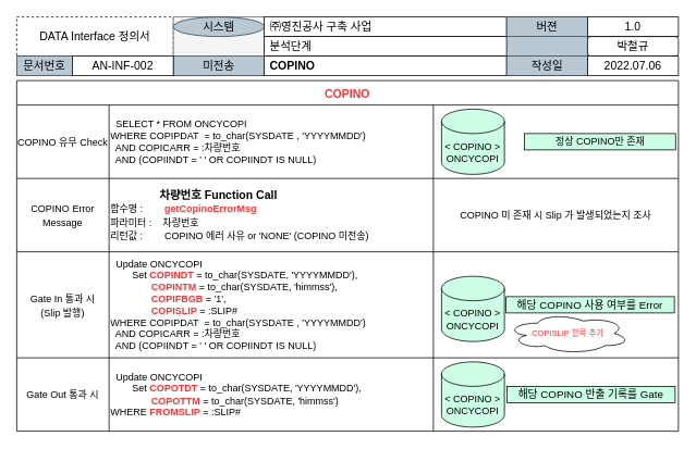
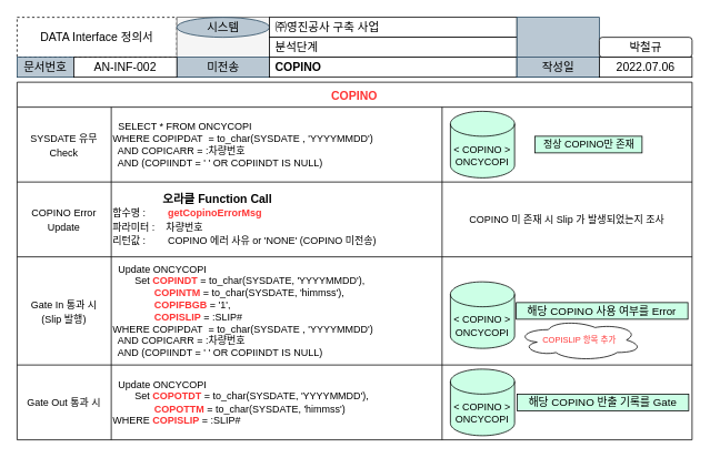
- <mxCell id="29" value="버젼" style="rounded=0;whiteSpace=wrap;html=1;fontSize=14;fillColor=#bac8d3;strokeColor=#23445d;" parent="28" vertex="1"><mxGeometry width="98.931" height="24" as="geometry" /></mxCell>
- <mxCell id="32" value="1.0" style="rounded=0;whiteSpace=wrap;html=1;fontSize=14;" parent="31" vertex="1"><mxGeometry width="111.298" height="24" as="geometry" /></mxCell>
- <mxCell id="4" value="&lt;span style=&quot;color: rgb(0, 0, 0); font-size: 12px;&quot;&gt;COPINO 유무 Check&lt;/span&gt;" style="shape=partialRectangle;html=1;whiteSpace=wrap;connectable=0;fillColor=none;top=0;left=0;bottom=0;right=0;overflow=hidden;fontSize=14;fontColor=#FF3333;" parent="3" vertex="1"><mxGeometry width="113" height="90" as="geometry"><mxRectangle width="113" height="90" as="alternateBounds" /></mxGeometry></mxCell>
+ <mxCell id="4" value="&lt;span style=&quot;color: rgb(0, 0, 0); font-size: 12px;&quot;&gt;SYSDATE 유무 Check&lt;/span&gt;" style="shape=partialRectangle;html=1;whiteSpace=wrap;connectable=0;fillColor=none;top=0;left=0;bottom=0;right=0;overflow=hidden;fontSize=14;fontColor=#FF3333;" parent="3" vertex="1"><mxGeometry width="113" height="90" as="geometry"><mxRectangle width="113" height="90" as="alternateBounds" /></mxGeometry></mxCell>
- <mxCell id="42" value="정상 COPINO만 존재" style="rounded=0;whiteSpace=wrap;html=1;fontSize=12;fontColor=#000000;fillColor=#CCFFE6;" vertex="1" parent="1"><mxGeometry x="641.5" y="163" width="185" height="20" as="geometry" /></mxCell>
+ <mxCell id="42" value="정상 COPINO만 존재" style="rounded=0;whiteSpace=wrap;html=1;fontSize=12;fontColor=#000000;fillColor=#CCFFE6;" vertex="1" parent="1"><mxGeometry x="641.5" y="163" width="128.5" height="20" as="geometry" /></mxCell>
- <mxCell id="8" value="&lt;span style=&quot;color: rgb(0, 0, 0); font-size: 12px;&quot;&gt;COPINO Error Message&lt;/span&gt;" style="shape=partialRectangle;html=1;whiteSpace=wrap;connectable=0;fillColor=none;top=0;left=0;bottom=0;right=0;overflow=hidden;fontSize=14;fontColor=#FF3333;" parent="7" vertex="1"><mxGeometry width="113" height="90" as="geometry"><mxRectangle width="113" height="90" as="alternateBounds" /></mxGeometry></mxCell>
+ <mxCell id="8" value="&lt;span style=&quot;color: rgb(0, 0, 0); font-size: 12px;&quot;&gt;COPINO Error Update&lt;/span&gt;" style="shape=partialRectangle;html=1;whiteSpace=wrap;connectable=0;fillColor=none;top=0;left=0;bottom=0;right=0;overflow=hidden;fontSize=14;fontColor=#FF3333;" parent="7" vertex="1"><mxGeometry width="113" height="90" as="geometry"><mxRectangle width="113" height="90" as="alternateBounds" /></mxGeometry></mxCell>
- <mxCell id="9" value="&lt;span style=&quot;color: rgb(0, 0, 0); font-size: 12px;&quot;&gt;&amp;nbsp; &amp;nbsp; &amp;nbsp; &amp;nbsp; &amp;nbsp; &amp;nbsp; &amp;nbsp; &amp;nbsp; &amp;nbsp;&amp;nbsp;&lt;/span&gt;&lt;font style=&quot;color: rgb(0, 0, 0);&quot;&gt;&lt;b&gt;차량번호 Function Call&lt;/b&gt;&lt;/font&gt;&lt;br style=&quot;color: rgb(0, 0, 0); font-size: 12px;&quot;&gt;&lt;span style=&quot;font-size: 12px;&quot;&gt;&lt;font color=&quot;#000000&quot;&gt;함수명 :&amp;nbsp; &amp;nbsp; &amp;nbsp; &amp;nbsp; &lt;/font&gt;&lt;b style=&quot;&quot;&gt;getCopinoErrorMsg&lt;/b&gt;&lt;/span&gt;&lt;br style=&quot;color: rgb(0, 0, 0); font-size: 12px;&quot;&gt;&lt;span style=&quot;color: rgb(0, 0, 0); font-size: 12px;&quot;&gt;파라미터 :&amp;nbsp; &amp;nbsp; 차량번호&lt;/span&gt;&lt;br style=&quot;color: rgb(0, 0, 0); font-size: 12px;&quot;&gt;&lt;span style=&quot;color: rgb(0, 0, 0); font-size: 12px;&quot;&gt;리턴값 :&amp;nbsp; &amp;nbsp; &amp;nbsp; &amp;nbsp; COPINO 에러 사유 or&amp;nbsp;&lt;/span&gt;&lt;span style=&quot;color: rgb(0, 0, 0); font-size: 12px;&quot;&gt;'NONE' (COPINO 미전송)&lt;/span&gt;" style="shape=partialRectangle;html=1;whiteSpace=wrap;connectable=0;fillColor=none;top=0;left=0;bottom=0;right=0;overflow=hidden;fontSize=14;fontColor=#FF3333;align=left;" parent="7" vertex="1"><mxGeometry x="113" width="397" height="90" as="geometry"><mxRectangle width="397" height="90" as="alternateBounds" /></mxGeometry></mxCell>
+ <mxCell id="9" value="&lt;span style=&quot;color: rgb(0, 0, 0); font-size: 12px;&quot;&gt;&amp;nbsp; &amp;nbsp; &amp;nbsp; &amp;nbsp; &amp;nbsp; &amp;nbsp; &amp;nbsp; &amp;nbsp; &amp;nbsp;&amp;nbsp;&lt;/span&gt;&lt;font style=&quot;color: rgb(0, 0, 0);&quot;&gt;&lt;b&gt;오라클 Function Call&lt;/b&gt;&lt;/font&gt;&lt;br style=&quot;color: rgb(0, 0, 0); font-size: 12px;&quot;&gt;&lt;span style=&quot;font-size: 12px;&quot;&gt;&lt;font color=&quot;#000000&quot;&gt;함수명 :&amp;nbsp; &amp;nbsp; &amp;nbsp; &amp;nbsp; &lt;/font&gt;&lt;b style=&quot;&quot;&gt;getCopinoErrorMsg&lt;/b&gt;&lt;/span&gt;&lt;br style=&quot;color: rgb(0, 0, 0); font-size: 12px;&quot;&gt;&lt;span style=&quot;color: rgb(0, 0, 0); font-size: 12px;&quot;&gt;파라미터 :&amp;nbsp; &amp;nbsp; 차량번호&lt;/span&gt;&lt;br style=&quot;color: rgb(0, 0, 0); font-size: 12px;&quot;&gt;&lt;span style=&quot;color: rgb(0, 0, 0); font-size: 12px;&quot;&gt;리턴값 :&amp;nbsp; &amp;nbsp; &amp;nbsp; &amp;nbsp; COPINO 에러 사유 or&amp;nbsp;&lt;/span&gt;&lt;span style=&quot;color: rgb(0, 0, 0); font-size: 12px;&quot;&gt;'NONE' (COPINO 미전송)&lt;/span&gt;" style="shape=partialRectangle;html=1;whiteSpace=wrap;connectable=0;fillColor=none;top=0;left=0;bottom=0;right=0;overflow=hidden;fontSize=14;fontColor=#FF3333;align=left;" parent="7" vertex="1"><mxGeometry x="113" width="397" height="90" as="geometry"><mxRectangle width="397" height="90" as="alternateBounds" /></mxGeometry></mxCell>
- <mxCell id="17" value="&lt;div style=&quot;color: rgb(0, 0, 0); font-size: 12px;&quot;&gt;&amp;nbsp; Update ONCYCOPI&amp;nbsp;&lt;span style=&quot;background-color: initial;&quot;&gt;&amp;nbsp;&lt;/span&gt;&lt;/div&gt;&lt;div style=&quot;color: rgb(0, 0, 0); font-size: 12px;&quot;&gt;&lt;span style=&quot;background-color: initial;&quot;&gt;&amp;nbsp; &amp;nbsp; &amp;nbsp; &amp;nbsp; Set&amp;nbsp;&lt;font color=&quot;#ff3333&quot;&gt;&lt;b&gt;COPOTDT&lt;/b&gt;&lt;/font&gt;&amp;nbsp;= to_char(SYSDATE, 'YYYYMMDD'),&lt;/span&gt;&lt;/div&gt;&lt;div style=&quot;color: rgb(0, 0, 0); font-size: 12px;&quot;&gt;&lt;span style=&quot;background-color: initial;&quot;&gt;&amp;nbsp; &amp;nbsp; &amp;nbsp; &amp;nbsp; &amp;nbsp; &amp;nbsp; &amp;nbsp; &amp;nbsp;&lt;b&gt;&lt;font color=&quot;#ff3333&quot;&gt;COPOTTM&lt;/font&gt;&lt;/b&gt;&amp;nbsp;= to_char(SYSDATE, 'himmss')&lt;/span&gt;&lt;/div&gt;&lt;div style=&quot;font-size: 12px;&quot;&gt;&lt;span style=&quot;color: rgb(0, 0, 0);&quot;&gt;WHERE &lt;/span&gt;&lt;b&gt;FROM&lt;/b&gt;&lt;b&gt;SLIP&lt;/b&gt;&lt;font color=&quot;#000000&quot;&gt;&amp;nbsp;= :SLIP#&lt;/font&gt;&lt;/div&gt;" style="shape=partialRectangle;html=1;whiteSpace=wrap;connectable=0;fillColor=none;top=0;left=0;bottom=0;right=0;overflow=hidden;fontSize=14;fontColor=#FF3333;align=left;" parent="15" vertex="1"><mxGeometry x="113" width="397" height="90" as="geometry"><mxRectangle width="397" height="90" as="alternateBounds" /></mxGeometry></mxCell>
+ <mxCell id="17" value="&lt;div style=&quot;color: rgb(0, 0, 0); font-size: 12px;&quot;&gt;&amp;nbsp; Update ONCYCOPI&amp;nbsp;&lt;span style=&quot;background-color: initial;&quot;&gt;&amp;nbsp;&lt;/span&gt;&lt;/div&gt;&lt;div style=&quot;color: rgb(0, 0, 0); font-size: 12px;&quot;&gt;&lt;span style=&quot;background-color: initial;&quot;&gt;&amp;nbsp; &amp;nbsp; &amp;nbsp; &amp;nbsp; Set&amp;nbsp;&lt;font color=&quot;#ff3333&quot;&gt;&lt;b&gt;COPOTDT&lt;/b&gt;&lt;/font&gt;&amp;nbsp;= to_char(SYSDATE, 'YYYYMMDD'),&lt;/span&gt;&lt;/div&gt;&lt;div style=&quot;color: rgb(0, 0, 0); font-size: 12px;&quot;&gt;&lt;span style=&quot;background-color: initial;&quot;&gt;&amp;nbsp; &amp;nbsp; &amp;nbsp; &amp;nbsp; &amp;nbsp; &amp;nbsp; &amp;nbsp; &amp;nbsp;&lt;b&gt;&lt;font color=&quot;#ff3333&quot;&gt;COPOTTM&lt;/font&gt;&lt;/b&gt;&amp;nbsp;= to_char(SYSDATE, 'himmss')&lt;/span&gt;&lt;/div&gt;&lt;div style=&quot;font-size: 12px;&quot;&gt;&lt;span style=&quot;color: rgb(0, 0, 0);&quot;&gt;WHERE &lt;/span&gt;&lt;b&gt;COPI&lt;/b&gt;&lt;b&gt;SLIP&lt;/b&gt;&lt;font color=&quot;#000000&quot;&gt;&amp;nbsp;= :SLIP#&lt;/font&gt;&lt;/div&gt;" style="shape=partialRectangle;html=1;whiteSpace=wrap;connectable=0;fillColor=none;top=0;left=0;bottom=0;right=0;overflow=hidden;fontSize=14;fontColor=#FF3333;align=left;" parent="15" vertex="1"><mxGeometry x="113" width="397" height="90" as="geometry"><mxRectangle width="397" height="90" as="alternateBounds" /></mxGeometry></mxCell>
